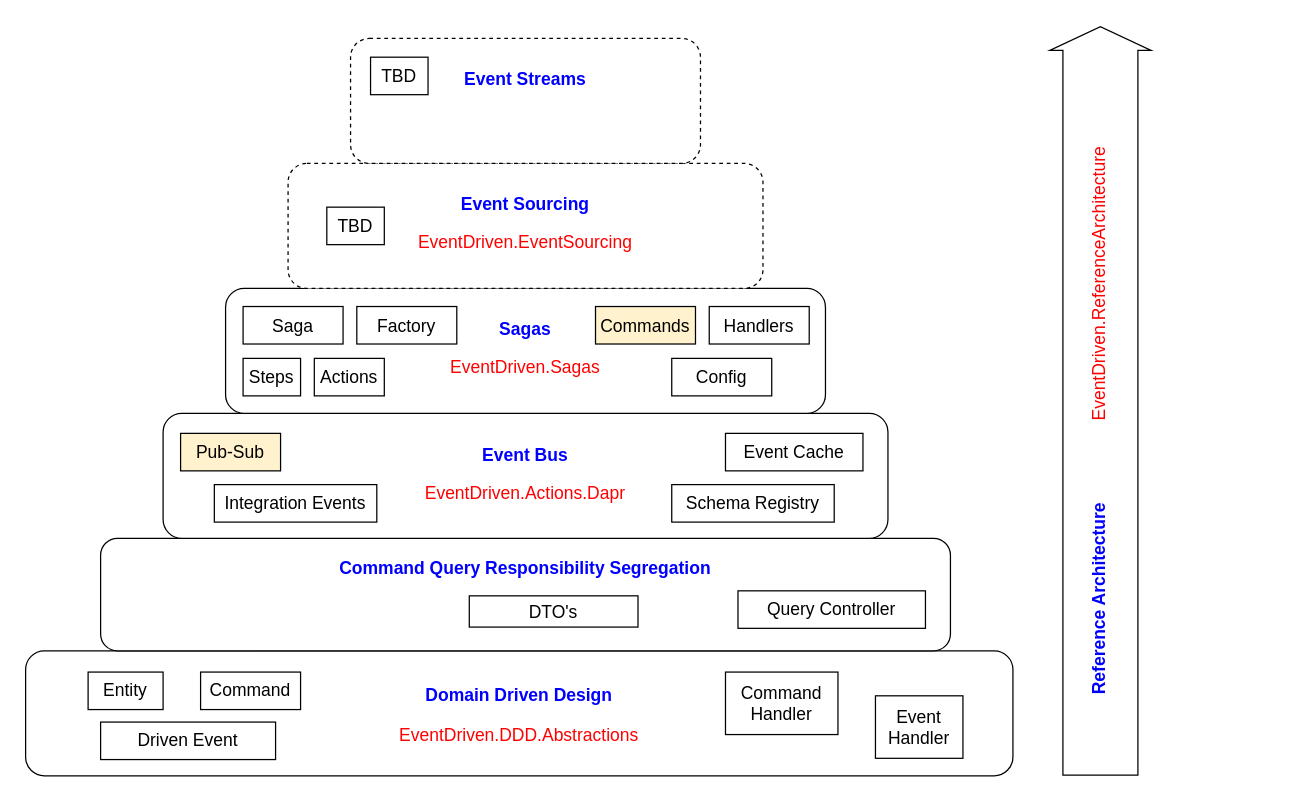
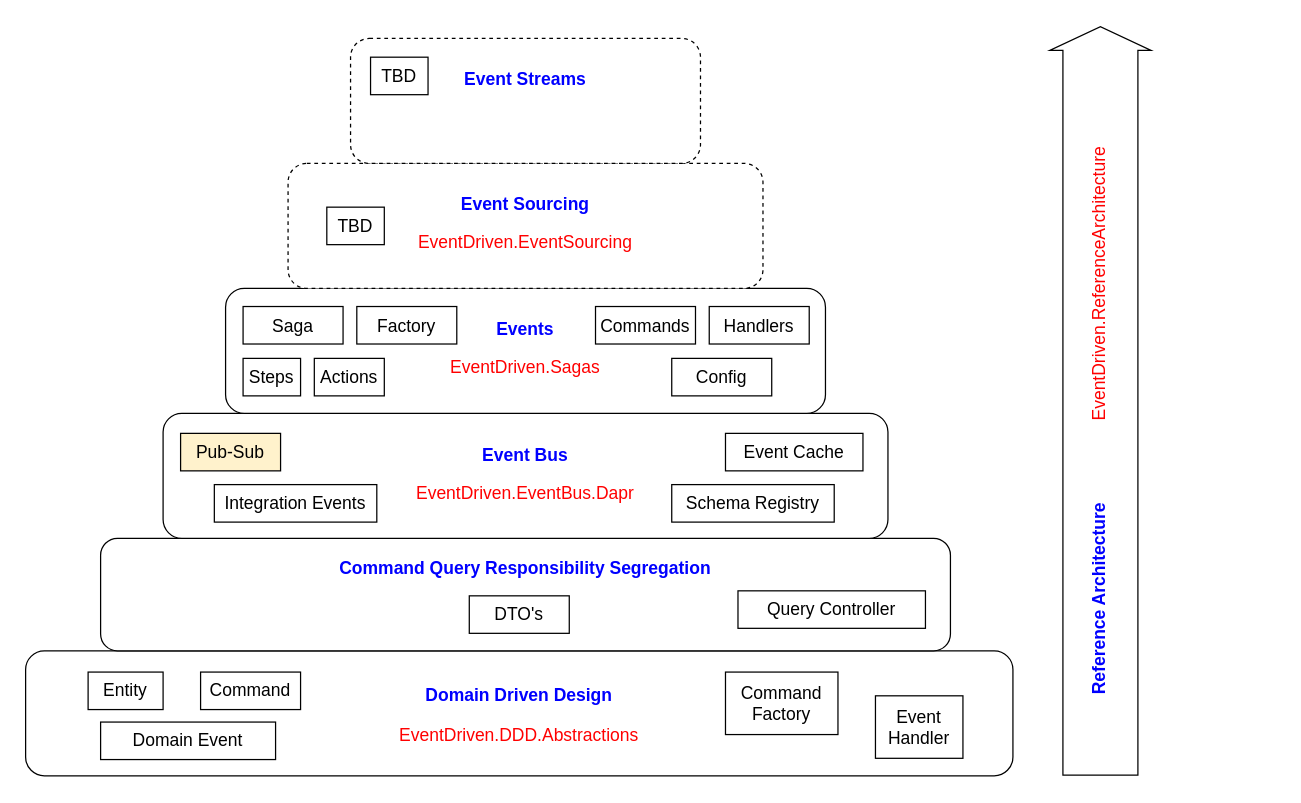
- <mxCell id="26" value="Commands" style="rounded=0;whiteSpace=wrap;html=1;fontSize=14;fillColor=#fff2cc;" vertex="1" parent="1"><mxGeometry x="476" y="244.5" width="80" height="30" as="geometry" /></mxCell>
+ <mxCell id="26" value="Commands" style="rounded=0;whiteSpace=wrap;html=1;fontSize=14;" vertex="1" parent="1"><mxGeometry x="476" y="244.5" width="80" height="30" as="geometry" /></mxCell>
- <mxCell id="22" value="Sagas" style="text;html=1;strokeColor=none;fillColor=none;align=center;verticalAlign=middle;whiteSpace=wrap;rounded=0;fontSize=14;fontStyle=1;fontColor=#0000FF;" vertex="1" parent="1"><mxGeometry x="180" y="248" width="480" height="30" as="geometry" /></mxCell>
+ <mxCell id="22" value="Events" style="text;html=1;strokeColor=none;fillColor=none;align=center;verticalAlign=middle;whiteSpace=wrap;rounded=0;fontSize=14;fontStyle=1;fontColor=#0000FF;" vertex="1" parent="1"><mxGeometry x="180" y="248" width="480" height="30" as="geometry" /></mxCell>
- <mxCell id="14" value="EventDriven.Actions.Dapr" style="text;html=1;strokeColor=none;fillColor=none;align=center;verticalAlign=middle;whiteSpace=wrap;rounded=0;fontSize=14;fontStyle=0;fontColor=#FF0000;" vertex="1" parent="1"><mxGeometry x="130" y="379" width="580" height="30" as="geometry" /></mxCell>
+ <mxCell id="14" value="EventDriven.EventBus.Dapr" style="text;html=1;strokeColor=none;fillColor=none;align=center;verticalAlign=middle;whiteSpace=wrap;rounded=0;fontSize=14;fontStyle=0;fontColor=#FF0000;" vertex="1" parent="1"><mxGeometry x="130" y="379" width="580" height="30" as="geometry" /></mxCell>
- <mxCell id="16" value="DTO's" style="rounded=0;whiteSpace=wrap;html=1;fontSize=14;" vertex="1" parent="1"><mxGeometry x="375" y="476" width="135" height="25" as="geometry" /></mxCell>
+ <mxCell id="16" value="DTO's" style="rounded=0;whiteSpace=wrap;html=1;fontSize=14;" vertex="1" parent="1"><mxGeometry x="375" y="476" width="80" height="30" as="geometry" /></mxCell>
- <mxCell id="8" value="Command&lt;br&gt;Handler" style="rounded=0;whiteSpace=wrap;html=1;fontSize=14;" vertex="1" parent="1"><mxGeometry x="580" y="537" width="90" height="50" as="geometry" /></mxCell>
+ <mxCell id="8" value="Command&lt;br&gt;Factory" style="rounded=0;whiteSpace=wrap;html=1;fontSize=14;" vertex="1" parent="1"><mxGeometry x="580" y="537" width="90" height="50" as="geometry" /></mxCell>
- <mxCell id="7" value="Driven Event" style="rounded=0;whiteSpace=wrap;html=1;fontSize=14;" vertex="1" parent="1"><mxGeometry x="80" y="577" width="140" height="30" as="geometry" /></mxCell>
+ <mxCell id="7" value="Domain Event" style="rounded=0;whiteSpace=wrap;html=1;fontSize=14;" vertex="1" parent="1"><mxGeometry x="80" y="577" width="140" height="30" as="geometry" /></mxCell>
